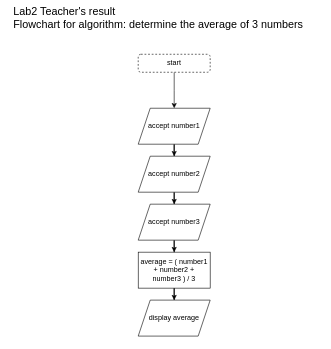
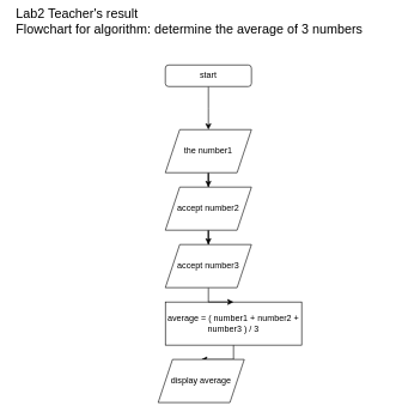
- <mxCell id="3" value="start" style="rounded=1;whiteSpace=wrap;html=1;dashed=1;" vertex="1" parent="1"><mxGeometry x="230" y="90" width="120" height="30" as="geometry" /></mxCell>
+ <mxCell id="3" value="start" style="rounded=1;whiteSpace=wrap;html=1;" vertex="1" parent="1"><mxGeometry x="230" y="90" width="120" height="30" as="geometry" /></mxCell>
- <mxCell id="6" value="accept number1" style="shape=parallelogram;perimeter=parallelogramPerimeter;whiteSpace=wrap;html=1;fixedSize=1;" vertex="1" parent="1"><mxGeometry x="230" y="180" width="120" height="60" as="geometry" /></mxCell>
+ <mxCell id="6" value="the number1" style="shape=parallelogram;perimeter=parallelogramPerimeter;whiteSpace=wrap;html=1;fixedSize=1;" vertex="1" parent="1"><mxGeometry x="230" y="180" width="120" height="60" as="geometry" /></mxCell>
- <mxCell id="10" value="average = ( number1 + number2 + &lt;br&gt;number3 ) / 3" style="rounded=0;whiteSpace=wrap;html=1;" vertex="1" parent="1"><mxGeometry x="230" y="420" width="120" height="60" as="geometry" /></mxCell>
+ <mxCell id="10" value="average = ( number1 + number2 + &lt;br&gt;number3 ) / 3" style="rounded=0;whiteSpace=wrap;html=1;" vertex="1" parent="1"><mxGeometry x="230" y="420" width="190" height="60" as="geometry" /></mxCell>
- <mxCell id="11" value="display average" style="shape=parallelogram;perimeter=parallelogramPerimeter;whiteSpace=wrap;html=1;fixedSize=1;" vertex="1" parent="1"><mxGeometry x="230" y="500" width="120" height="60" as="geometry" /></mxCell>
+ <mxCell id="11" value="display average" style="shape=parallelogram;perimeter=parallelogramPerimeter;whiteSpace=wrap;html=1;fixedSize=1;" vertex="1" parent="1"><mxGeometry x="220" y="500" width="120" height="60" as="geometry" /></mxCell>
